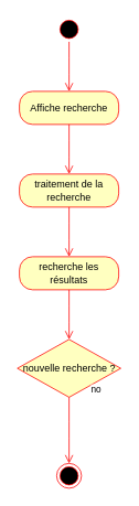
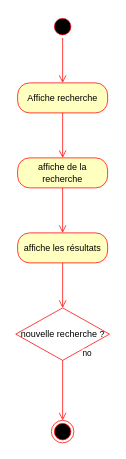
- <mxCell id="6" value="traitement de la recherche" style="rounded=1;whiteSpace=wrap;html=1;arcSize=40;fontColor=#000000;fillColor=#ffffc0;strokeColor=#ff0000;" vertex="1" parent="1"><mxGeometry x="23" y="210" width="120" height="40" as="geometry" /></mxCell>
+ <mxCell id="6" value="affiche de la recherche" style="rounded=1;whiteSpace=wrap;html=1;arcSize=40;fontColor=#000000;fillColor=#ffffc0;strokeColor=#ff0000;" vertex="1" parent="1"><mxGeometry x="23" y="210" width="120" height="40" as="geometry" /></mxCell>
- <mxCell id="8" value="recherche les résultats" style="rounded=1;whiteSpace=wrap;html=1;arcSize=40;fontColor=#000000;fillColor=#ffffc0;strokeColor=#ff0000;" vertex="1" parent="1"><mxGeometry x="23" y="310" width="120" height="40" as="geometry" /></mxCell>
+ <mxCell id="8" value="affiche les résultats" style="rounded=1;whiteSpace=wrap;html=1;arcSize=40;fontColor=#000000;fillColor=#ffffc0;strokeColor=#ff0000;" vertex="1" parent="1"><mxGeometry x="23" y="310" width="120" height="40" as="geometry" /></mxCell>
- <mxCell id="10" value="nouvelle recherche ?" style="rhombus;whiteSpace=wrap;html=1;fillColor=#ffffc0;strokeColor=#ff0000;" vertex="1" parent="1"><mxGeometry x="20.5" y="410" width="125" height="70" as="geometry" /></mxCell>
+ <mxCell id="10" value="nouvelle recherche ?" style="rhombus;whiteSpace=wrap;html=1;fillColor=#ffffff;strokeColor=#ff0000;" vertex="1" parent="1"><mxGeometry x="20.5" y="410" width="125" height="70" as="geometry" /></mxCell>
